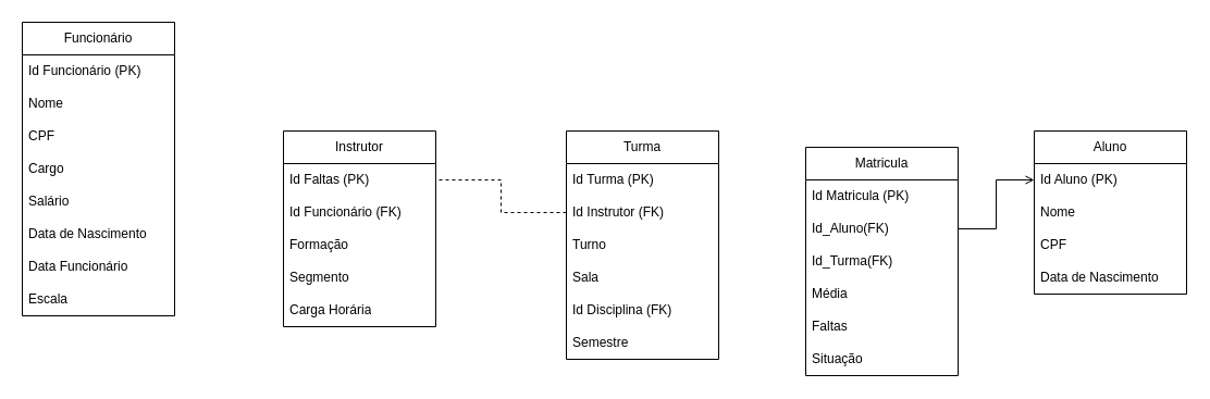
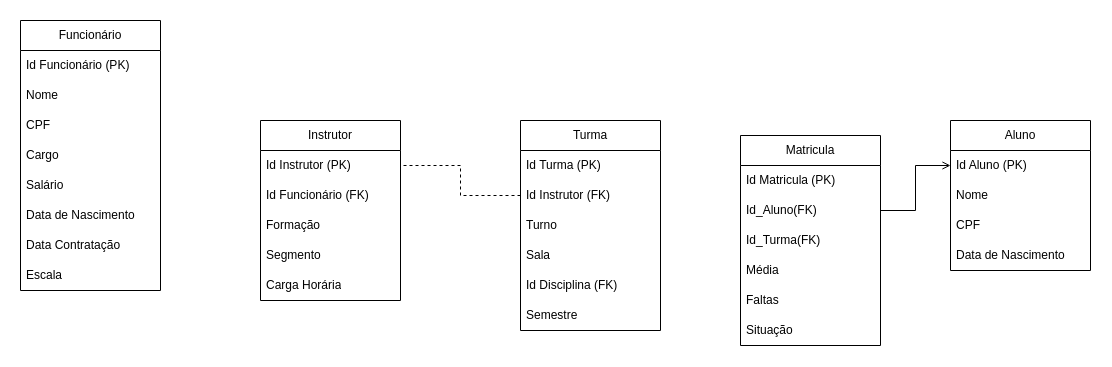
- <mxCell id="12" value="Id Faltas (PK)" style="text;strokeColor=none;fillColor=none;align=left;verticalAlign=middle;spacingLeft=4;spacingRight=4;overflow=hidden;points=[[0,0.5],[1,0.5]];portConstraint=eastwest;rotatable=0;whiteSpace=wrap;html=1;" vertex="1" parent="11"><mxGeometry y="30" width="140" height="30" as="geometry" /></mxCell>
+ <mxCell id="12" value="Id Instrutor (PK)" style="text;strokeColor=none;fillColor=none;align=left;verticalAlign=middle;spacingLeft=4;spacingRight=4;overflow=hidden;points=[[0,0.5],[1,0.5]];portConstraint=eastwest;rotatable=0;whiteSpace=wrap;html=1;" vertex="1" parent="11"><mxGeometry y="30" width="140" height="30" as="geometry" /></mxCell>
- <mxCell id="9" value="Data Funcionário" style="text;strokeColor=none;fillColor=none;align=left;verticalAlign=middle;spacingLeft=4;spacingRight=4;overflow=hidden;points=[[0,0.5],[1,0.5]];portConstraint=eastwest;rotatable=0;whiteSpace=wrap;html=1;" vertex="1" parent="2"><mxGeometry y="210" width="140" height="30" as="geometry" /></mxCell>
+ <mxCell id="9" value="Data Contratação" style="text;strokeColor=none;fillColor=none;align=left;verticalAlign=middle;spacingLeft=4;spacingRight=4;overflow=hidden;points=[[0,0.5],[1,0.5]];portConstraint=eastwest;rotatable=0;whiteSpace=wrap;html=1;" vertex="1" parent="2"><mxGeometry y="210" width="140" height="30" as="geometry" /></mxCell>
